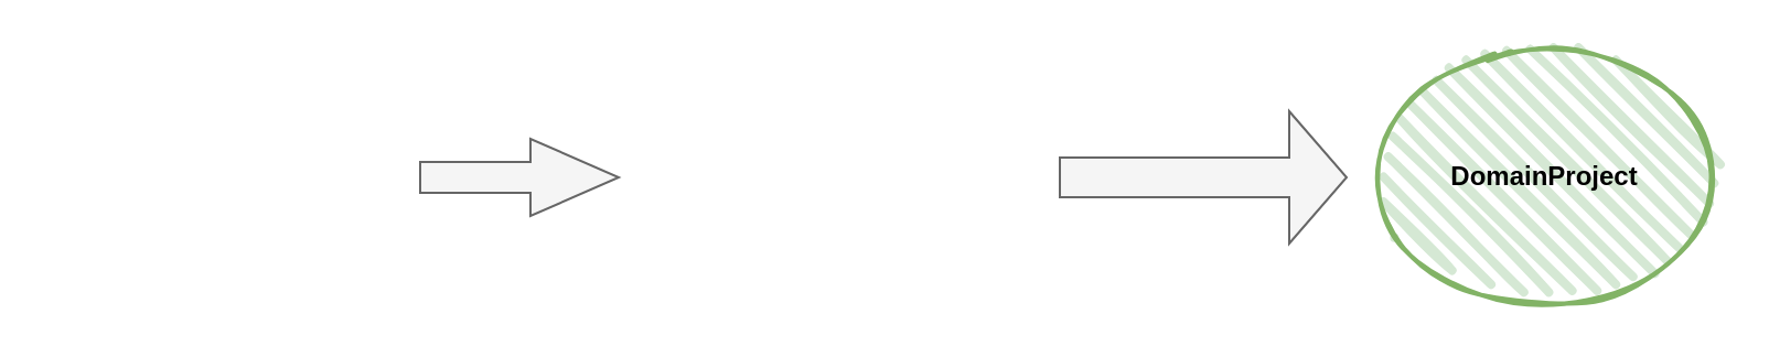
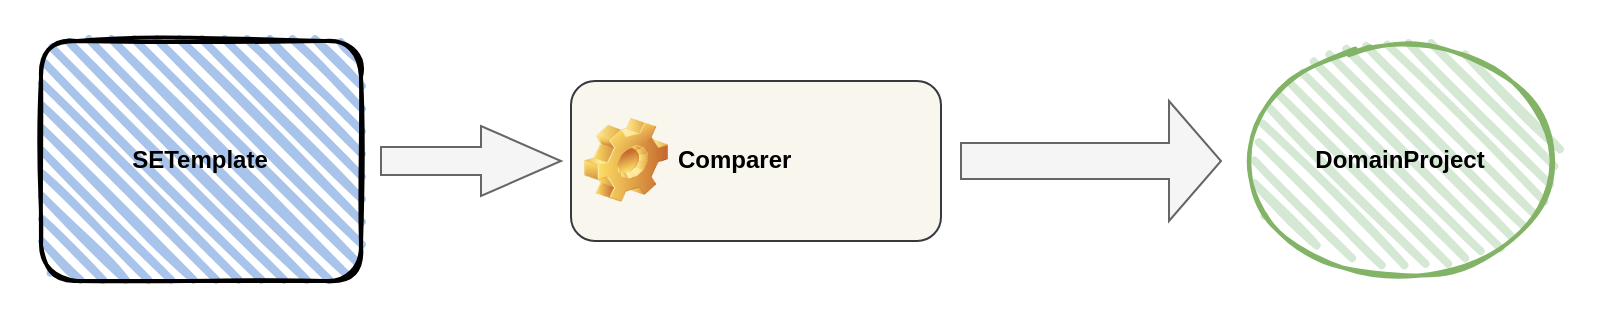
+ <mxCell id="2" value="&lt;b&gt;SETemplate&lt;/b&gt;" style="rounded=1;whiteSpace=wrap;html=1;strokeWidth=2;fillWeight=4;hachureGap=8;hachureAngle=45;fillColor=#A9C4EB;sketch=1;fontSize=12;" parent="1" vertex="1"><mxGeometry x="20" y="20" width="160" height="120" as="geometry" /></mxCell>
+ <mxCell id="3" value="Comparer" style="label;whiteSpace=wrap;html=1;image=img/clipart/Gear_128x128.png;fontSize=12;fillColor=#f9f7ed;strokeColor=#36393d;rounded=1;glass=0;shadow=0;" parent="1" vertex="1"><mxGeometry x="285" y="40" width="185" height="80" as="geometry" /></mxCell>
